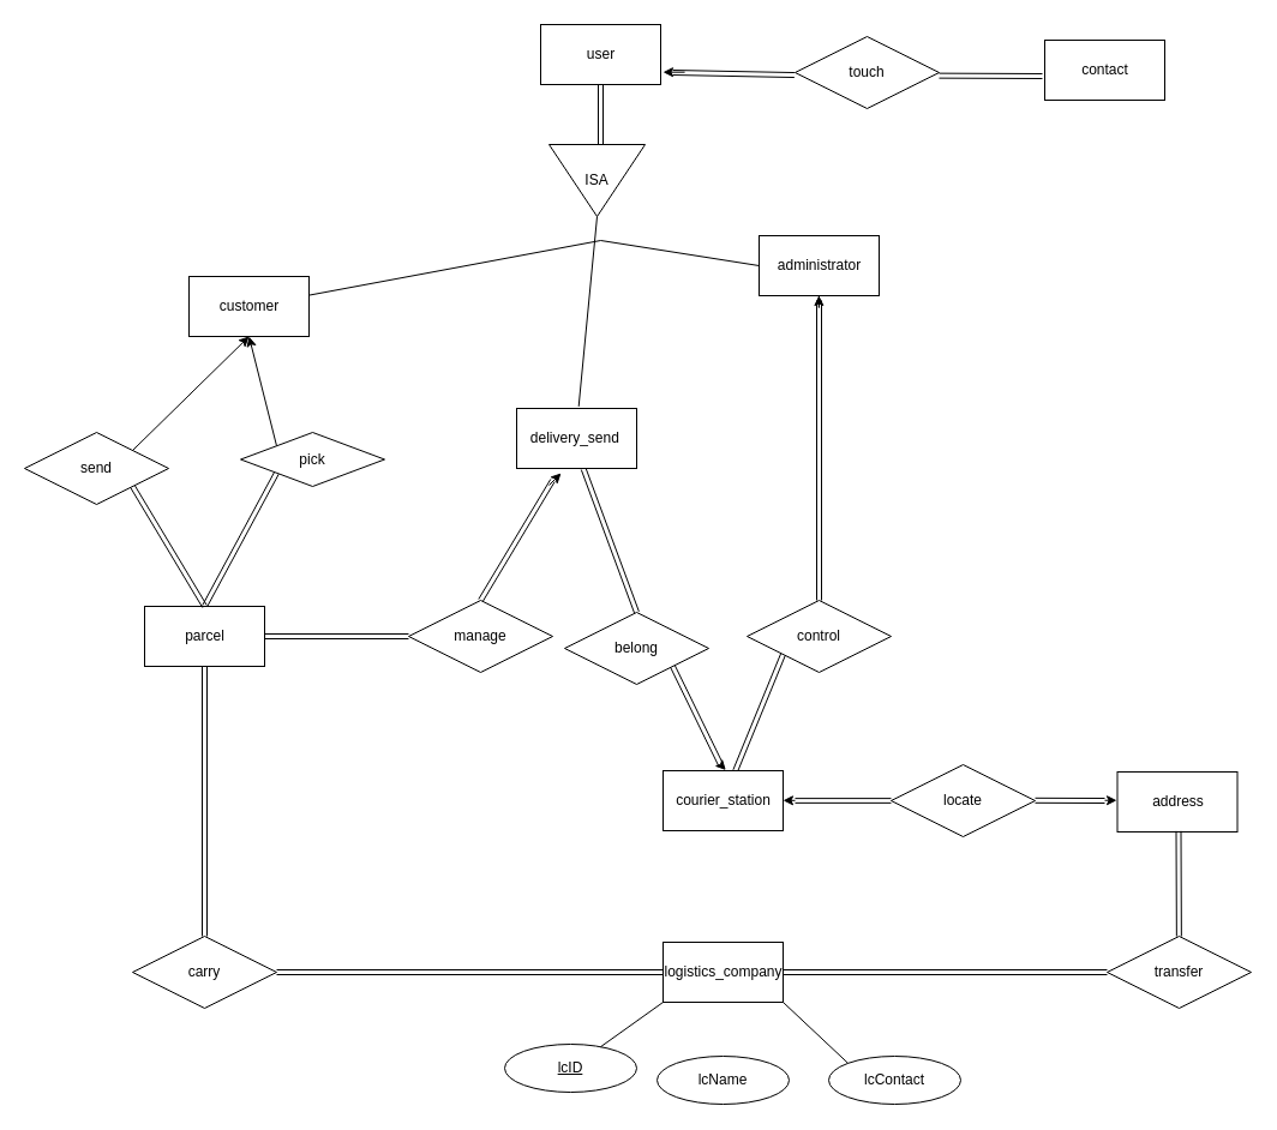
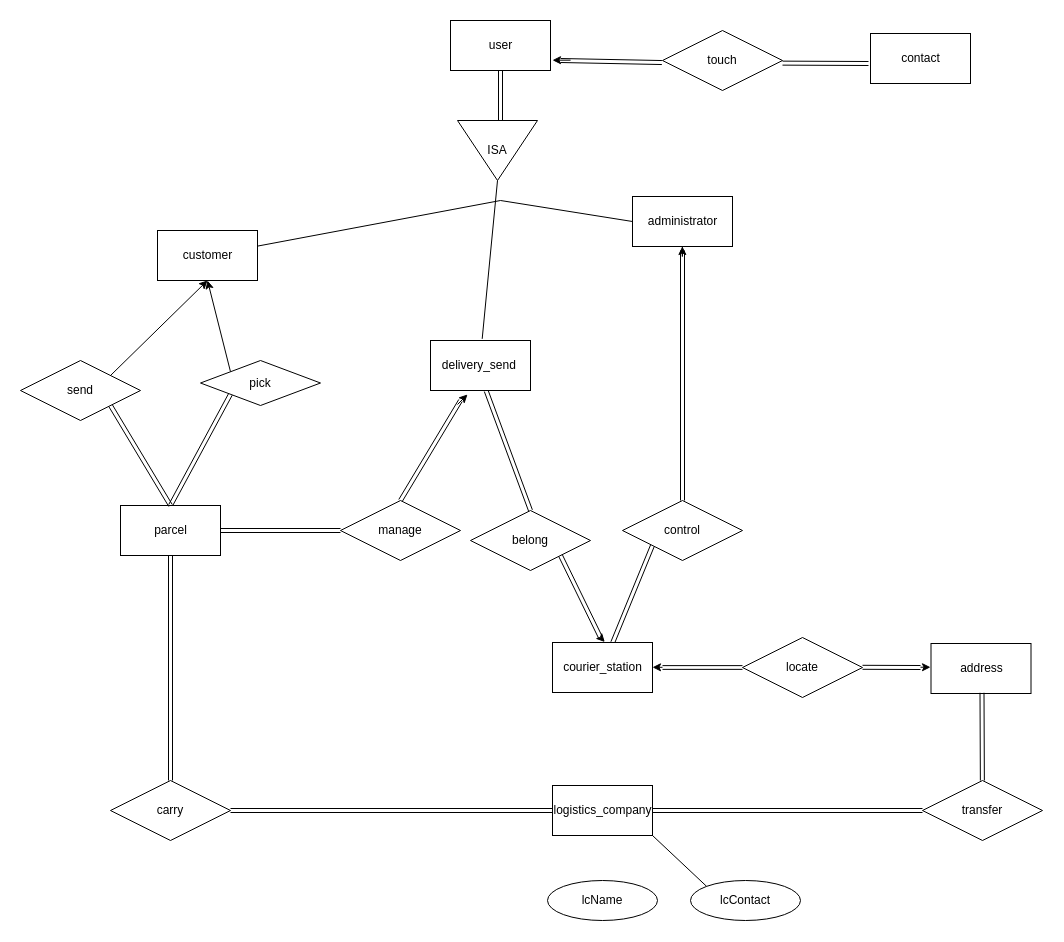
- <mxCell id="52" value="" style="endArrow=none;html=1;entryX=0;entryY=1;entryDx=0;entryDy=0;" edge="1" parent="1" source="49" target="44"><mxGeometry width="50" height="50" relative="1" as="geometry"><mxPoint x="502.5" y="738" as="sourcePoint" /><mxPoint x="497.5" y="680" as="targetPoint" /></mxGeometry></mxCell>
- <mxCell id="49" value="&lt;u&gt;lcID&lt;/u&gt;" style="ellipse;whiteSpace=wrap;html=1;align=center;" vertex="1" parent="1"><mxGeometry x="420" y="870" width="110" height="40" as="geometry" /></mxCell>
